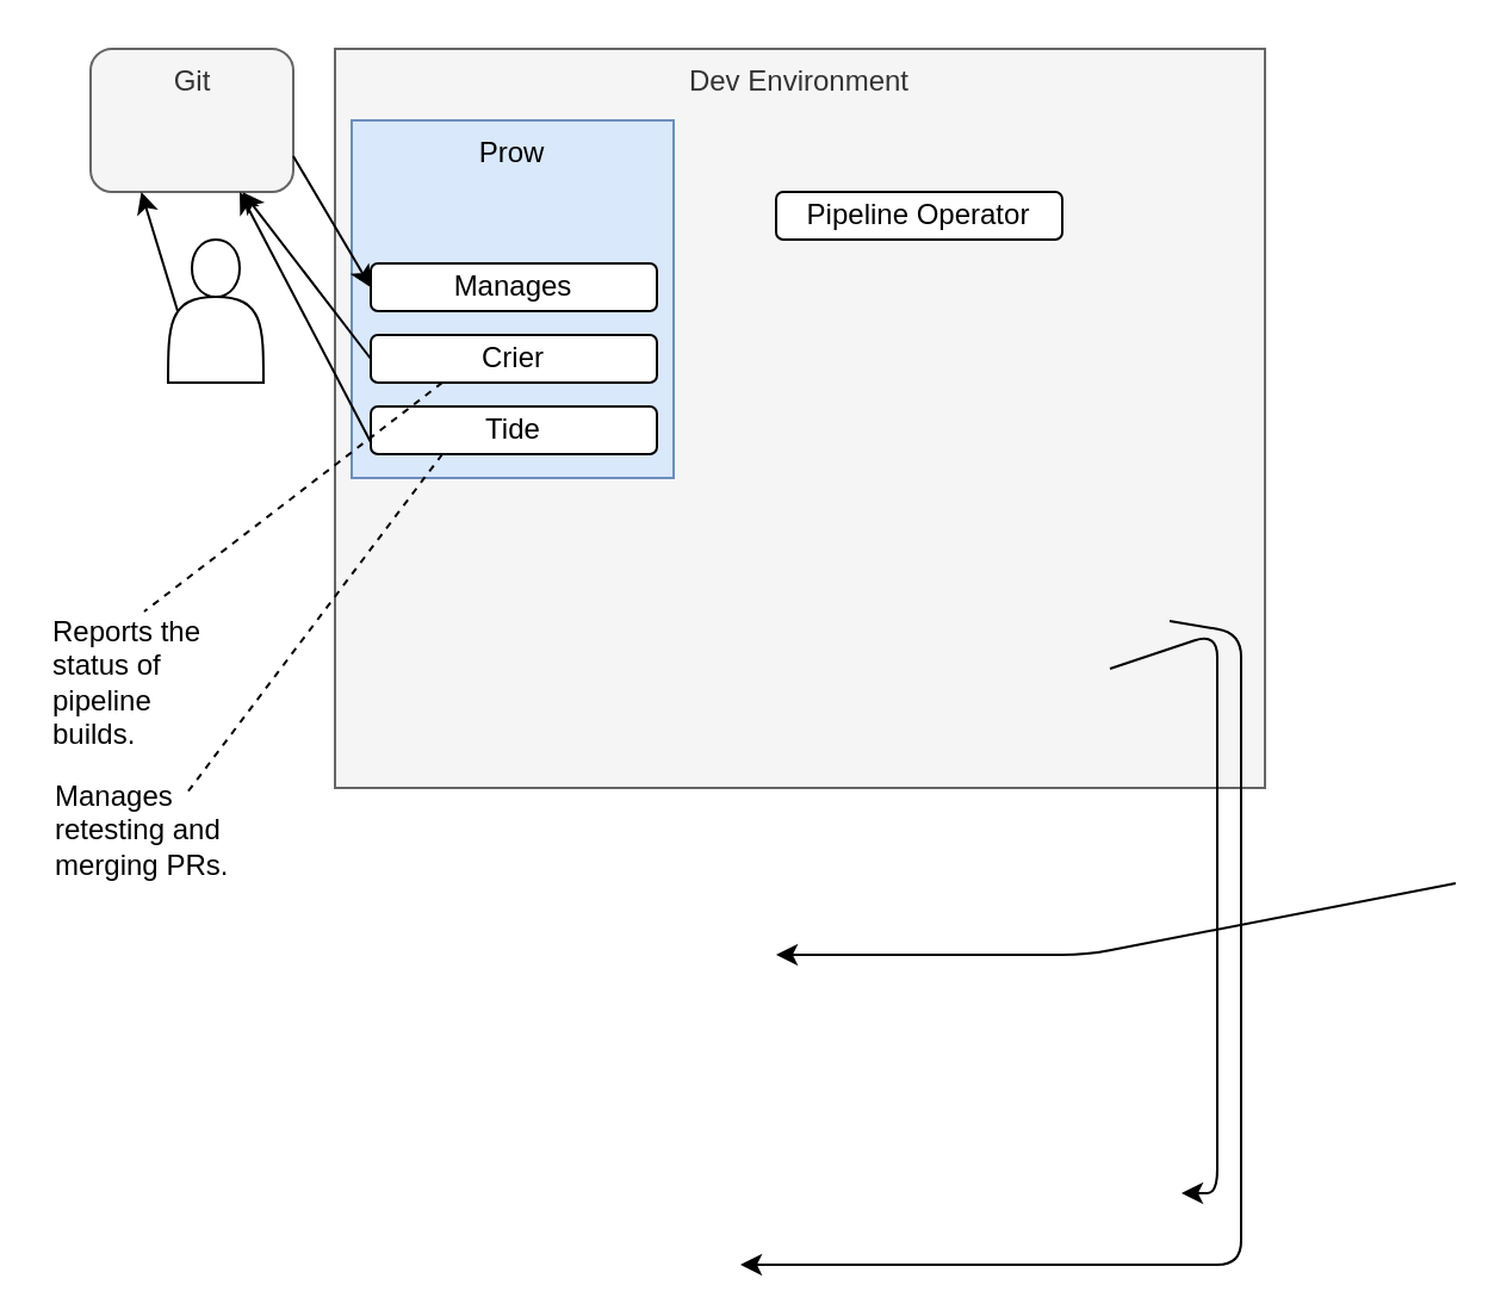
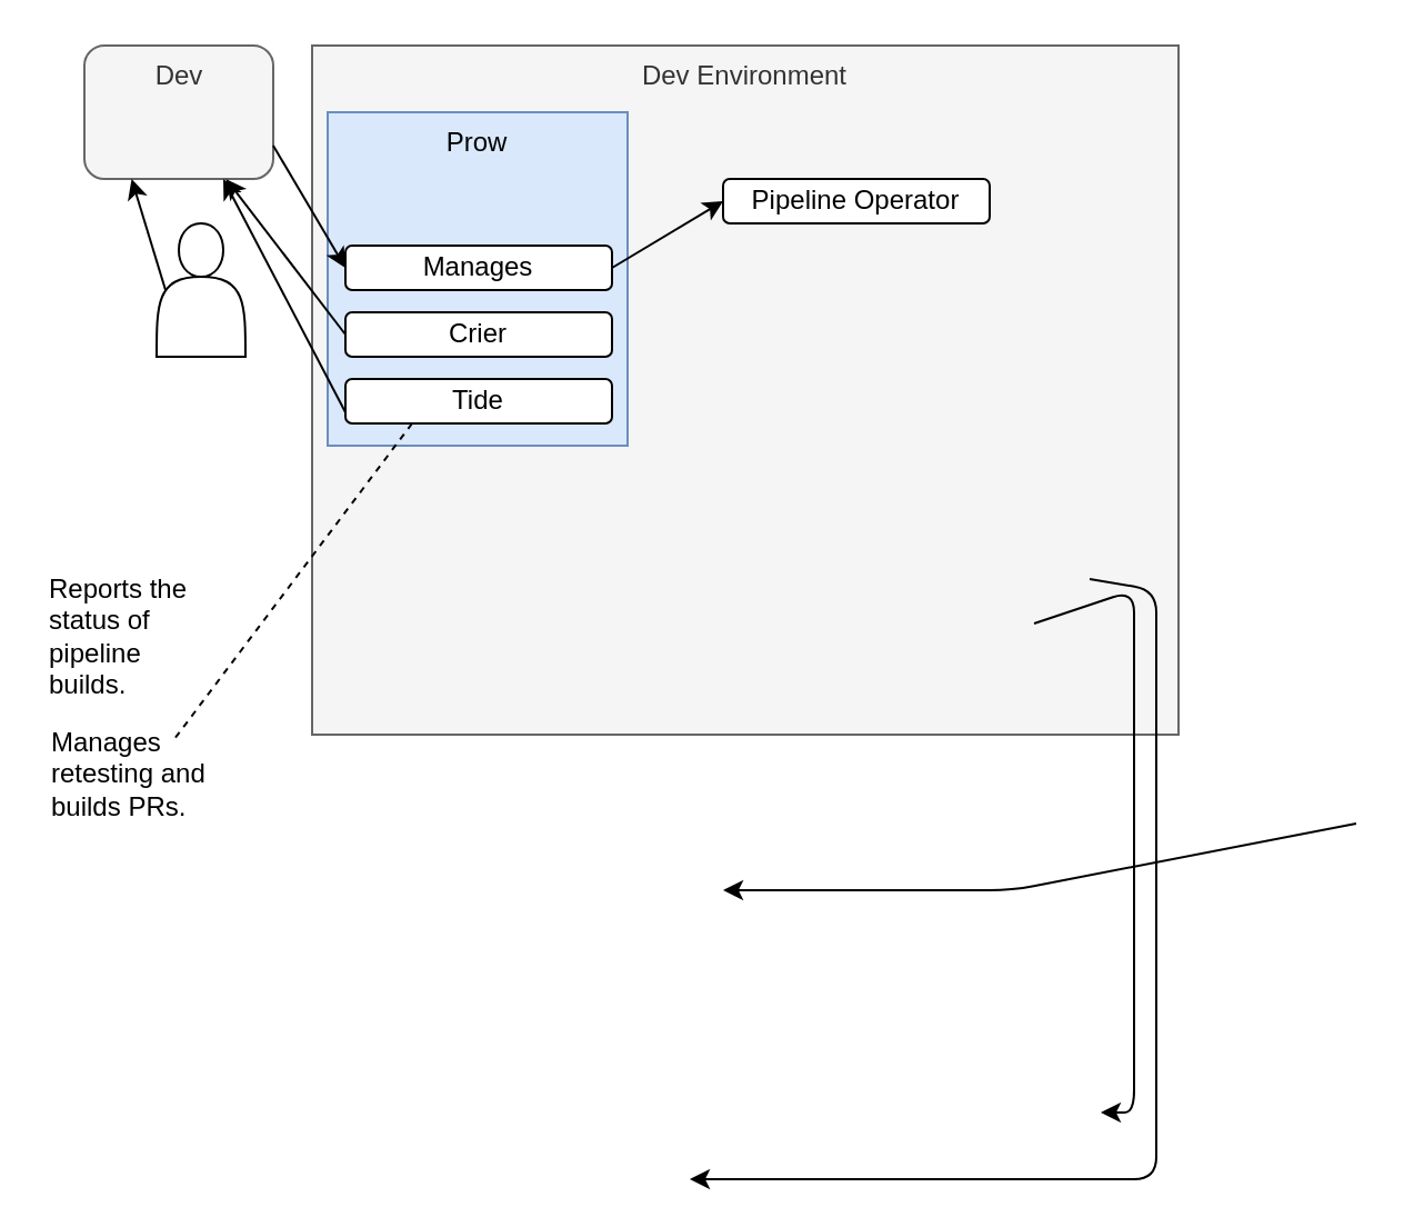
- <mxCell id="5" value="Git" style="rounded=1;whiteSpace=wrap;html=1;verticalAlign=top;fillColor=#f5f5f5;strokeColor=#666666;fontColor=#333333;" parent="1" vertex="1"><mxGeometry x="37.5" y="20" width="85" height="60" as="geometry" /></mxCell>
+ <mxCell id="5" value="Dev" style="rounded=1;whiteSpace=wrap;html=1;verticalAlign=top;fillColor=#f5f5f5;strokeColor=#666666;fontColor=#333333;" parent="1" vertex="1"><mxGeometry x="37.5" y="20" width="85" height="60" as="geometry" /></mxCell>
+ <mxCell id="11" value="" style="endArrow=classic;html=1;exitX=1;exitY=0.5;exitDx=0;exitDy=0;entryX=0;entryY=0.5;entryDx=0;entryDy=0;" parent="1" source="4" target="10" edge="1"><mxGeometry width="50" height="50" relative="1" as="geometry"><mxPoint x="40" y="340" as="sourcePoint" /><mxPoint x="90" y="290" as="targetPoint" /></mxGeometry></mxCell>
- <mxCell id="20" value="" style="endArrow=none;dashed=1;html=1;entryX=0.5;entryY=0;entryDx=0;entryDy=0;exitX=0.25;exitY=1;exitDx=0;exitDy=0;" parent="1" source="8" target="7" edge="1"><mxGeometry width="50" height="50" relative="1" as="geometry"><mxPoint x="100" y="130" as="sourcePoint" /><mxPoint x="80" y="230" as="targetPoint" /></mxGeometry></mxCell>
- <mxCell id="13" value="&lt;div&gt;Manages retesting and merging PRs.&lt;/div&gt;" style="text;html=1;strokeColor=none;fillColor=none;align=left;verticalAlign=middle;whiteSpace=wrap;rounded=0;" parent="1" vertex="1"><mxGeometry x="21" y="333" width="75" height="30" as="geometry" /></mxCell>
+ <mxCell id="13" value="&lt;div&gt;Manages retesting and builds PRs.&lt;/div&gt;" style="text;html=1;strokeColor=none;fillColor=none;align=left;verticalAlign=middle;whiteSpace=wrap;rounded=0;" parent="1" vertex="1"><mxGeometry x="21" y="333" width="75" height="30" as="geometry" /></mxCell>
